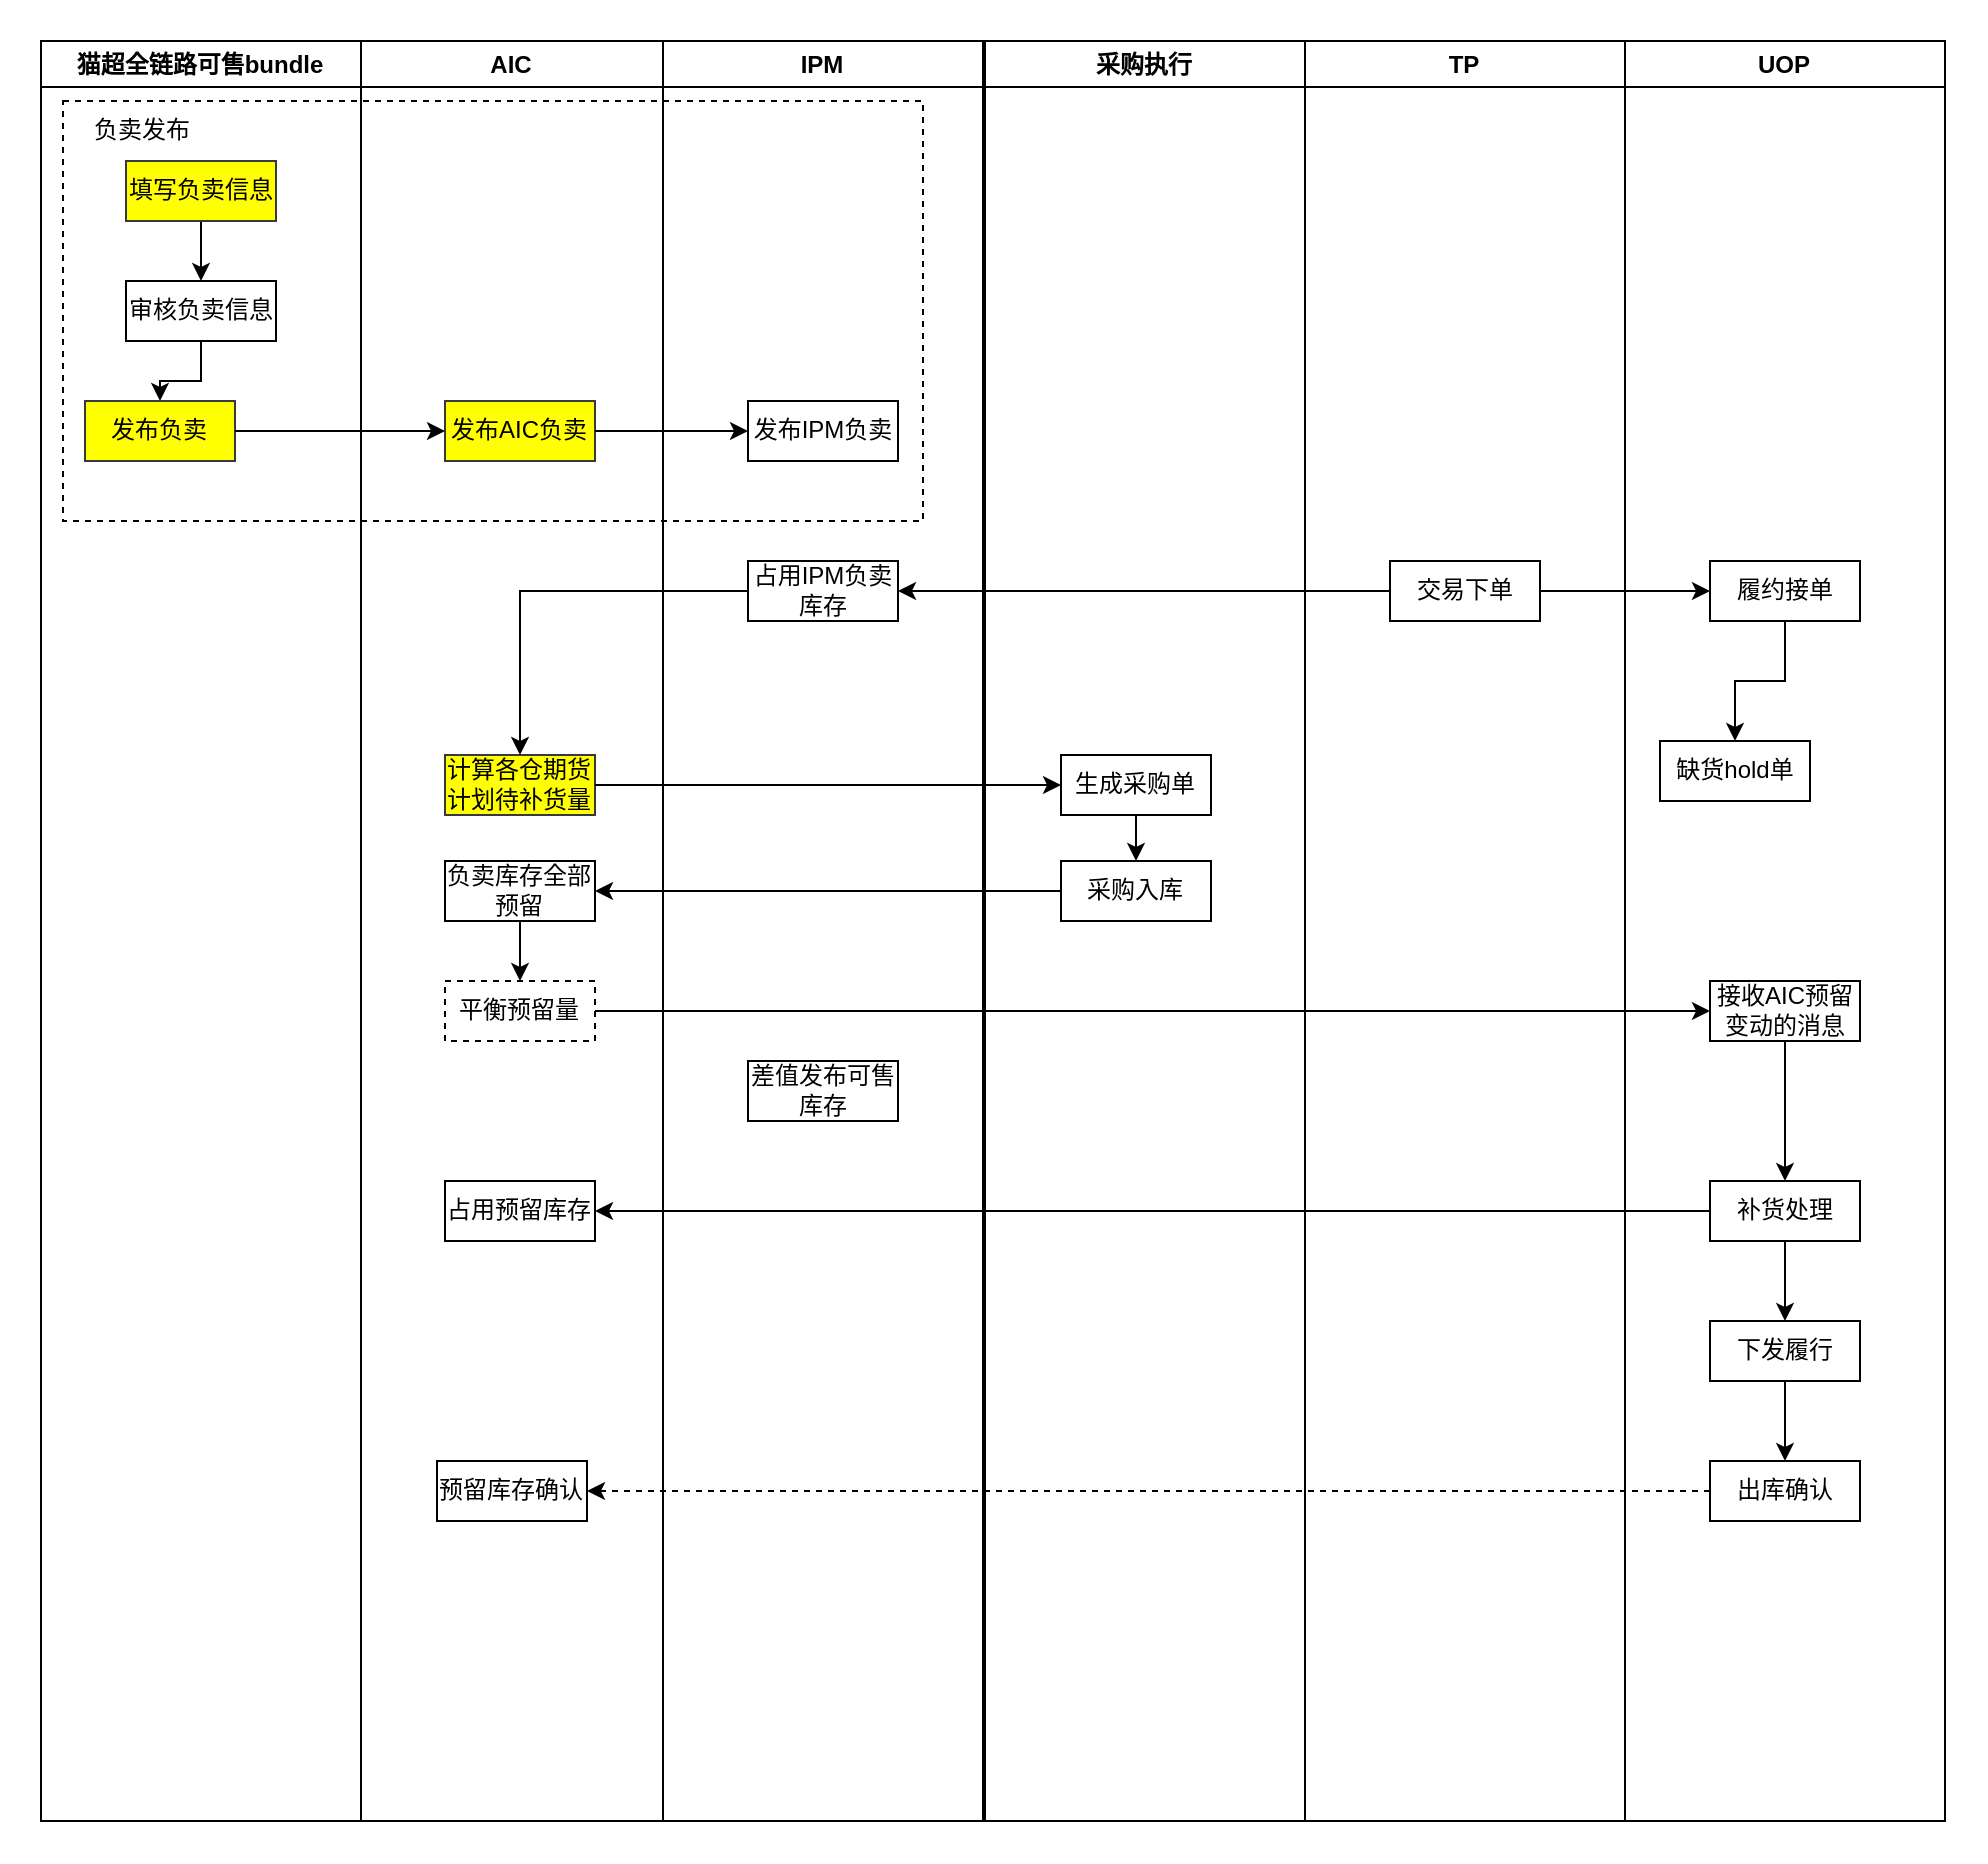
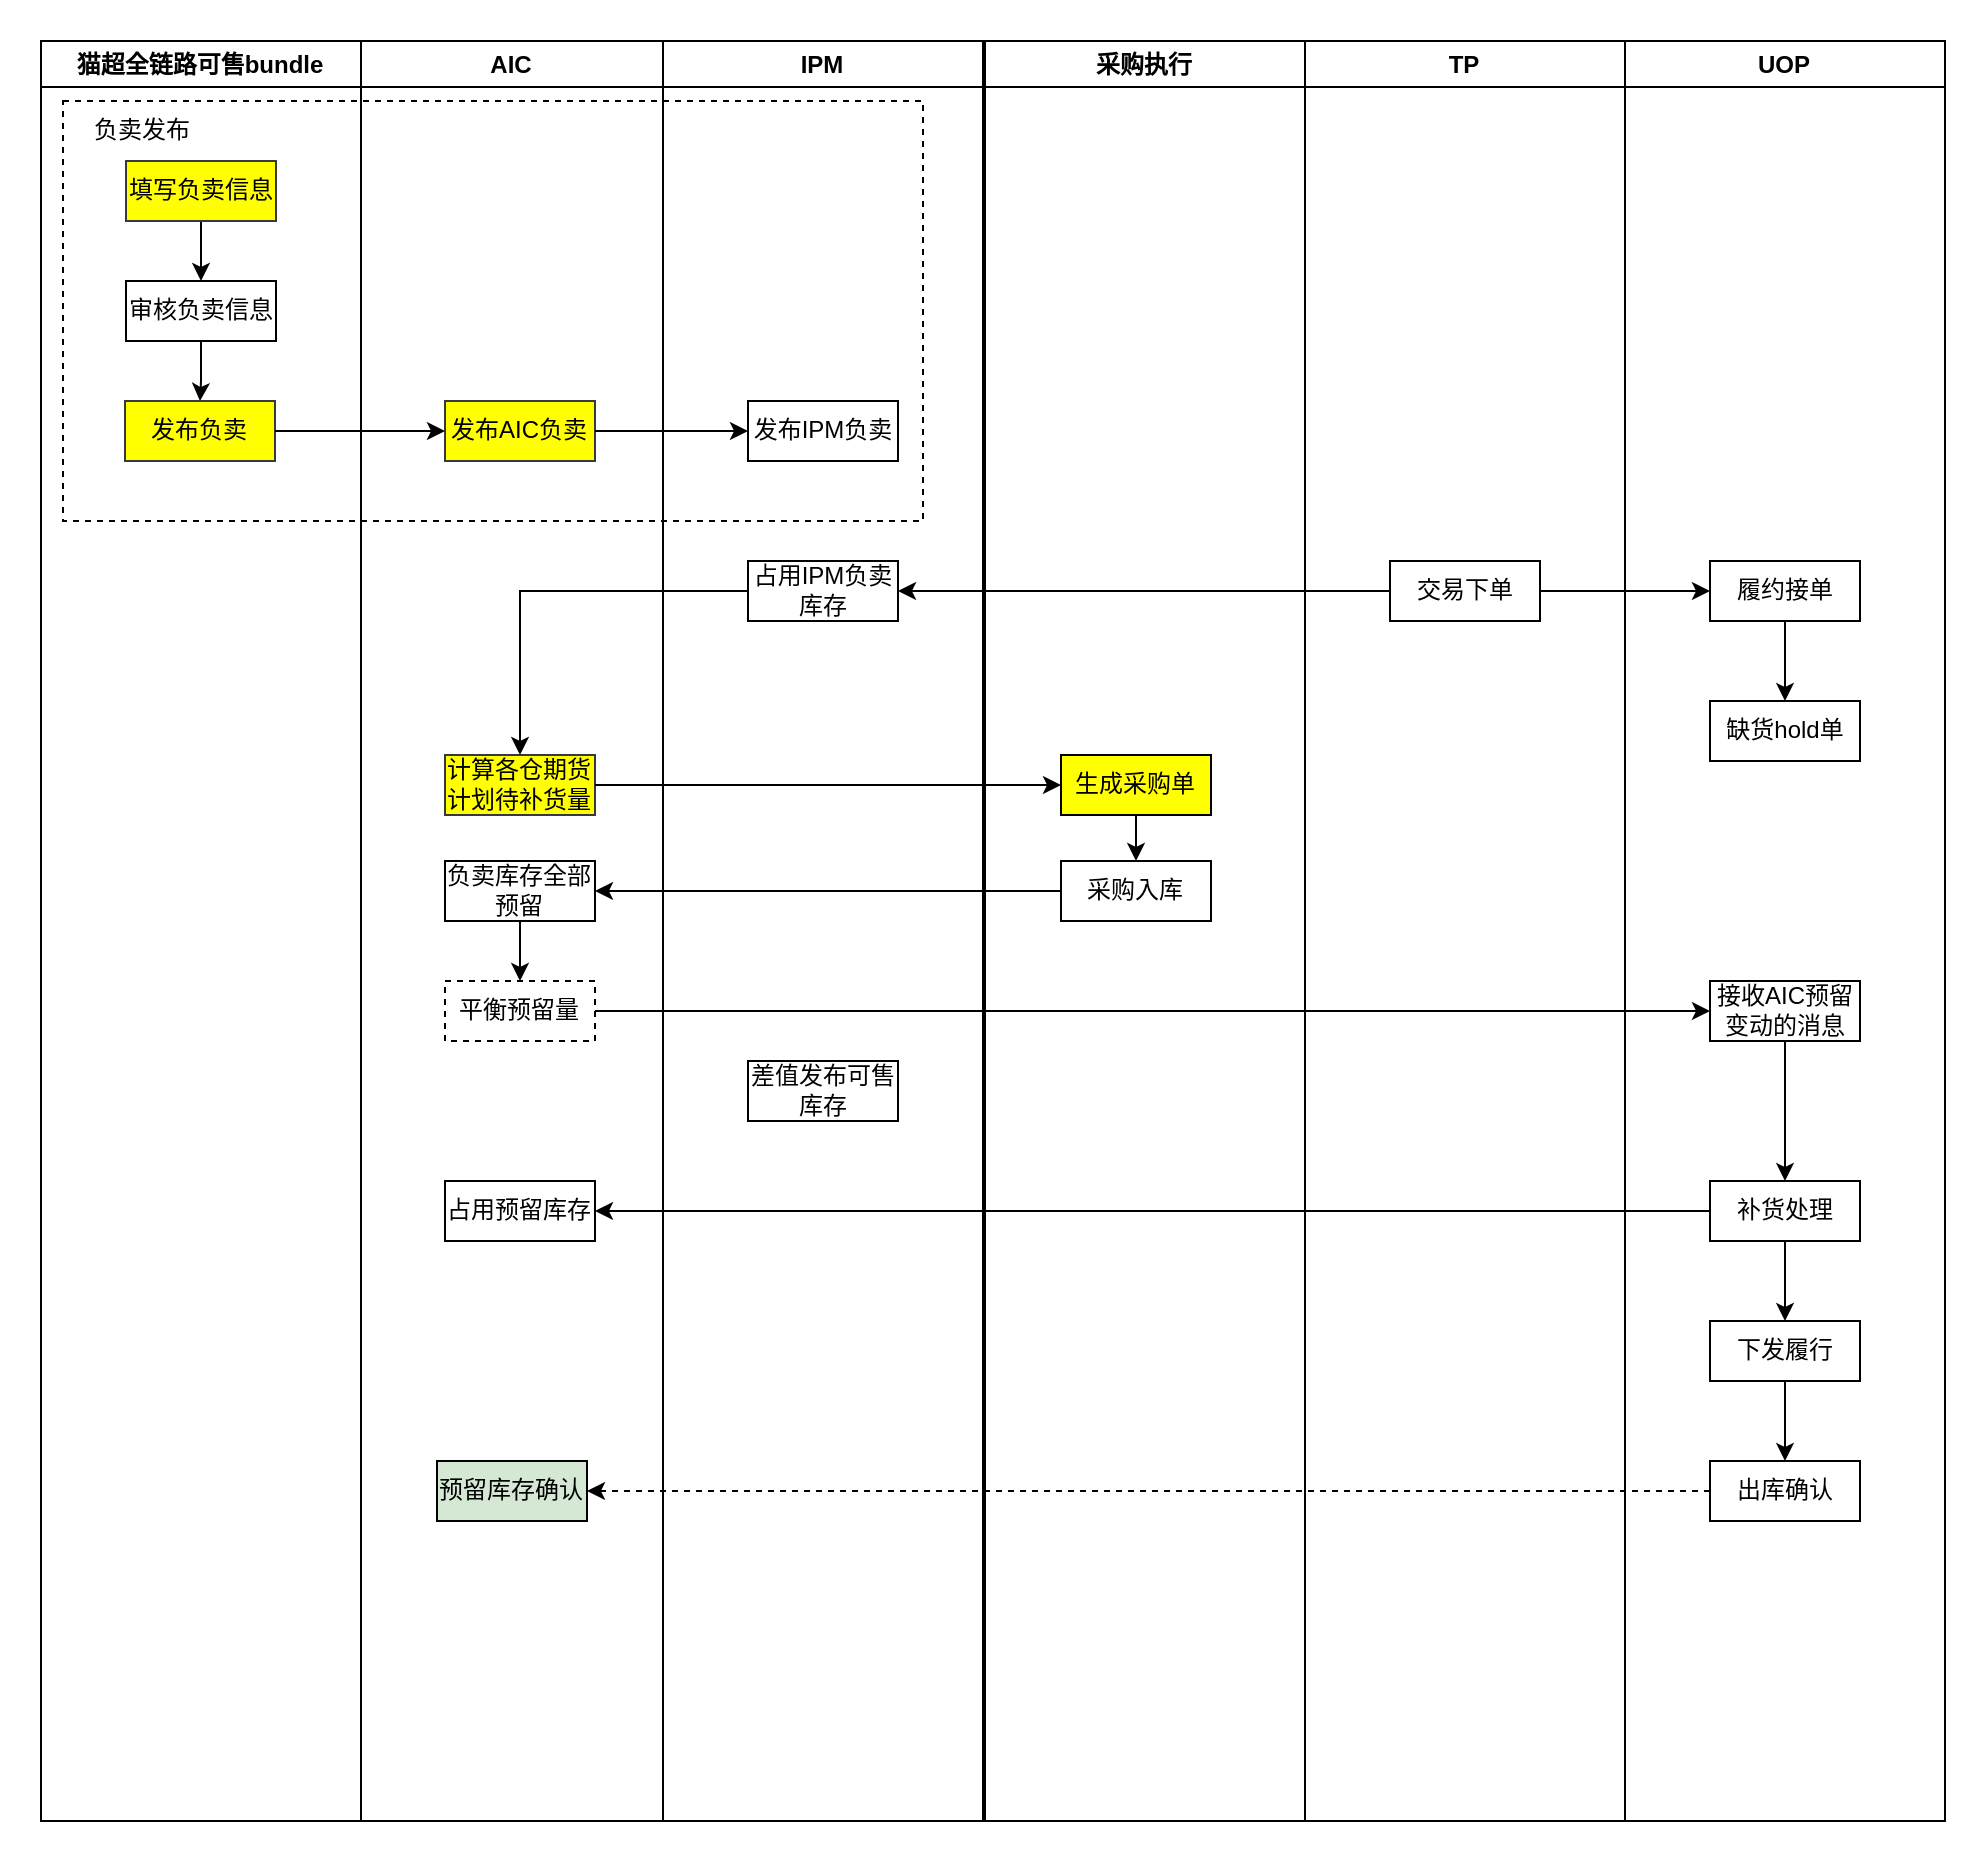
- <mxCell id="27" value="发布负卖" style="rounded=0;whiteSpace=wrap;html=1;fillColor=#FFFF00;strokeColor=#36393d;" vertex="1" parent="22"><mxGeometry x="22" y="180" width="75" height="30" as="geometry" /></mxCell>
+ <mxCell id="27" value="发布负卖" style="rounded=0;whiteSpace=wrap;html=1;fillColor=#FFFF00;strokeColor=#36393d;" vertex="1" parent="22"><mxGeometry x="42" y="180" width="75" height="30" as="geometry" /></mxCell>
- <mxCell id="14" value="缺货hold单" style="rounded=0;whiteSpace=wrap;html=1;" vertex="1" parent="11"><mxGeometry x="17.5" y="350" width="75" height="30" as="geometry" /></mxCell>
+ <mxCell id="14" value="缺货hold单" style="rounded=0;whiteSpace=wrap;html=1;" vertex="1" parent="11"><mxGeometry x="42.5" y="330" width="75" height="30" as="geometry" /></mxCell>
- <mxCell id="39" value="生成采购单" style="rounded=0;whiteSpace=wrap;html=1;" vertex="1" parent="37"><mxGeometry x="38" y="357" width="75" height="30" as="geometry" /></mxCell>
+ <mxCell id="39" value="生成采购单" style="rounded=0;whiteSpace=wrap;html=1;fillColor=#ffff00;" vertex="1" parent="37"><mxGeometry x="38" y="357" width="75" height="30" as="geometry" /></mxCell>
- <mxCell id="10" value="预留库存确认" style="rounded=0;whiteSpace=wrap;html=1;" vertex="1" parent="3"><mxGeometry x="38" y="710" width="75" height="30" as="geometry" /></mxCell>
+ <mxCell id="10" value="预留库存确认" style="rounded=0;whiteSpace=wrap;html=1;fillColor=#d5e8d4;" vertex="1" parent="3"><mxGeometry x="38" y="710" width="75" height="30" as="geometry" /></mxCell>
